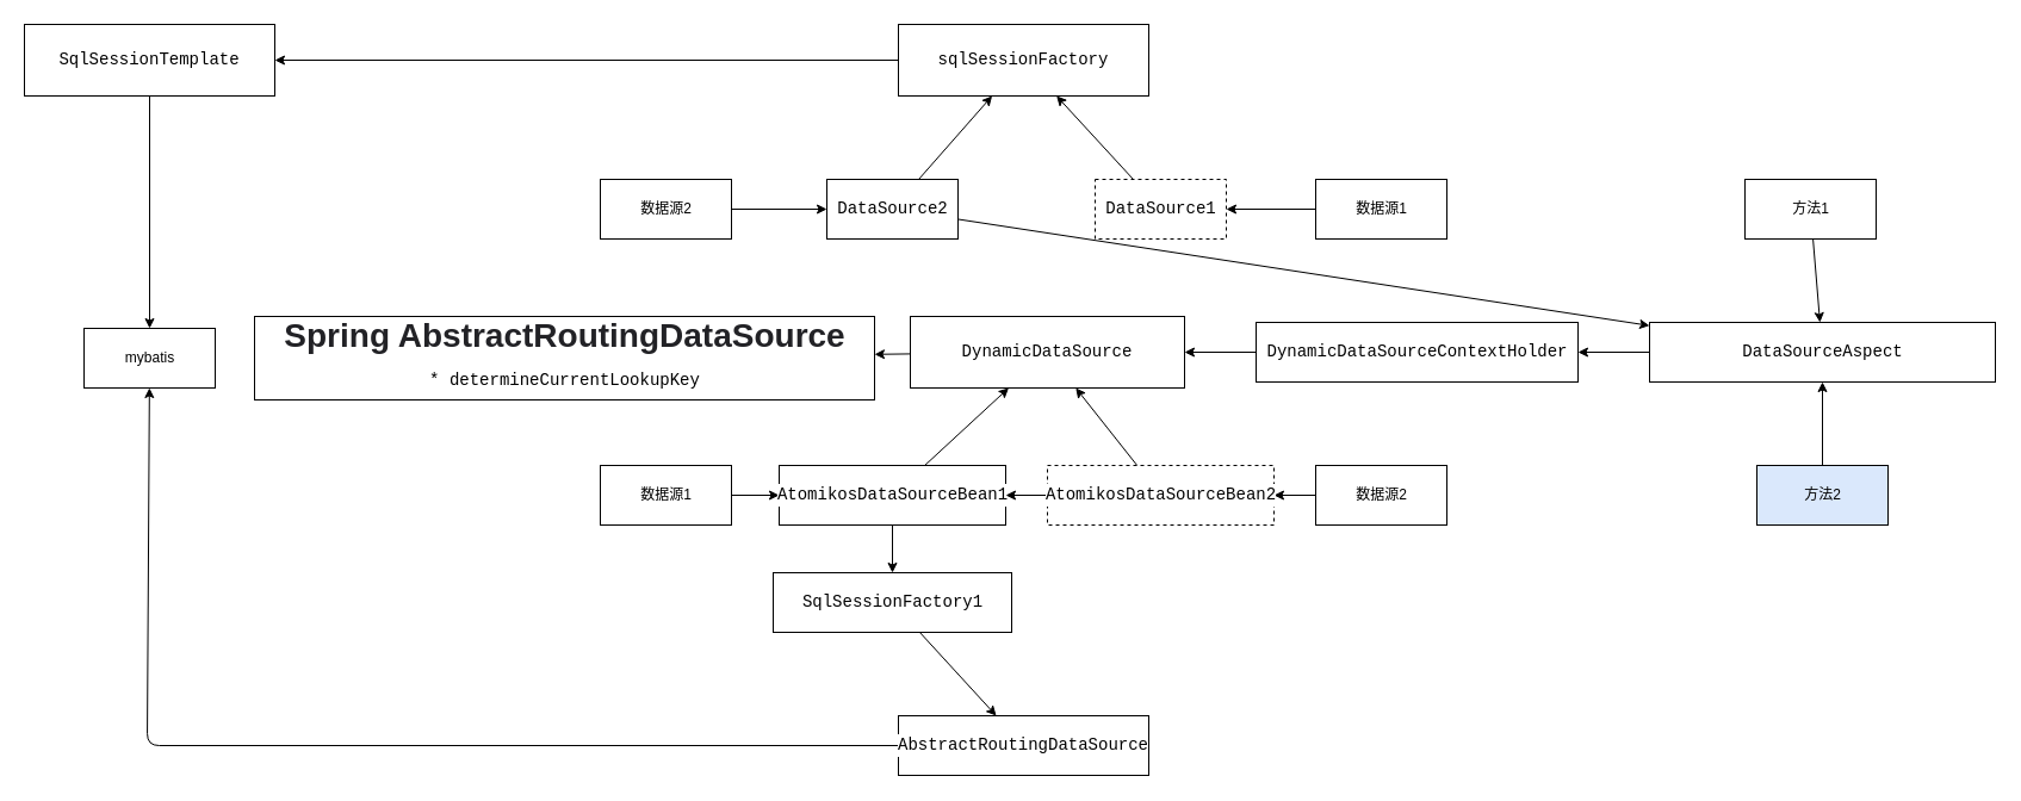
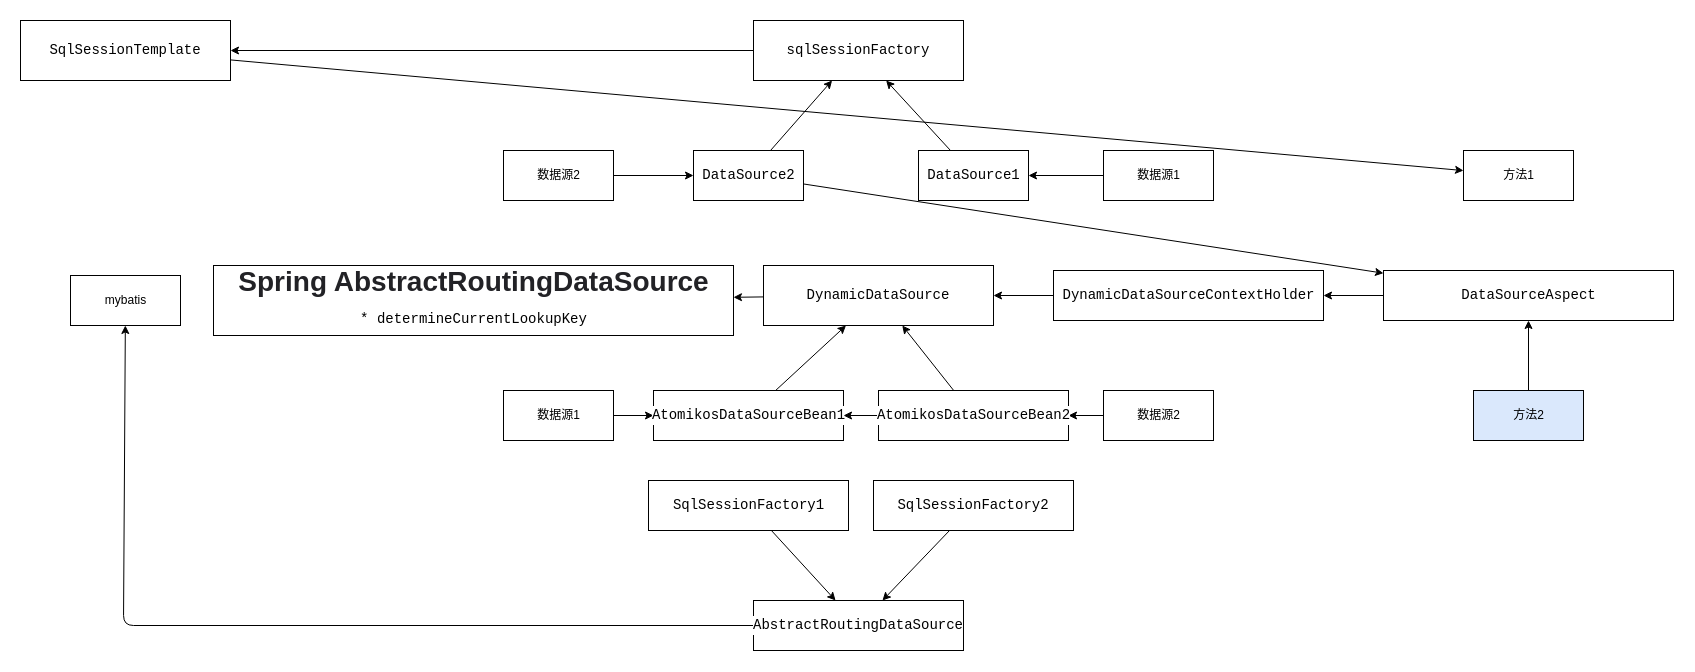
- <mxCell id="40" style="edgeStyle=none;html=1;" parent="1" source="41" target="42" edge="1"><mxGeometry relative="1" as="geometry" /></mxCell>
+ <mxCell id="40" style="edgeStyle=none;html=1;" parent="1" source="41" target="15" edge="1"><mxGeometry relative="1" as="geometry" /></mxCell>
- <mxCell id="7" value="&lt;div style=&quot;background-color: rgb(255, 255, 255); font-family: Consolas, &amp;quot;Courier New&amp;quot;, monospace; font-size: 14px; line-height: 19px;&quot;&gt;DataSource1&lt;/div&gt;" style="html=1;dashed=1;" parent="1" vertex="1"><mxGeometry x="918" y="150" width="110" height="50" as="geometry" /></mxCell>
+ <mxCell id="7" value="&lt;div style=&quot;background-color: rgb(255, 255, 255); font-family: Consolas, &amp;quot;Courier New&amp;quot;, monospace; font-size: 14px; line-height: 19px;&quot;&gt;DataSource1&lt;/div&gt;" style="html=1;" parent="1" vertex="1"><mxGeometry x="918" y="150" width="110" height="50" as="geometry" /></mxCell>
- <mxCell id="14" value="" style="edgeStyle=none;html=1;" parent="1" source="15" target="19" edge="1"><mxGeometry relative="1" as="geometry" /></mxCell>
- <mxCell id="29" value="&lt;div style=&quot;background-color: rgb(255, 255, 255); font-family: Consolas, &amp;quot;Courier New&amp;quot;, monospace; font-size: 14px; line-height: 19px;&quot;&gt;&lt;div style=&quot;line-height: 19px;&quot;&gt;AtomikosDataSourceBean2&lt;/div&gt;&lt;/div&gt;" style="html=1;dashed=1;" parent="1" vertex="1"><mxGeometry x="878" y="390" width="190" height="50" as="geometry" /></mxCell>
+ <mxCell id="29" value="&lt;div style=&quot;background-color: rgb(255, 255, 255); font-family: Consolas, &amp;quot;Courier New&amp;quot;, monospace; font-size: 14px; line-height: 19px;&quot;&gt;&lt;div style=&quot;line-height: 19px;&quot;&gt;AtomikosDataSourceBean2&lt;/div&gt;&lt;/div&gt;" style="html=1;" parent="1" vertex="1"><mxGeometry x="878" y="390" width="190" height="50" as="geometry" /></mxCell>
- <mxCell id="25" style="edgeStyle=none;html=1;" parent="1" source="26" target="35" edge="1"><mxGeometry relative="1" as="geometry"><mxPoint x="833" y="600" as="targetPoint" /></mxGeometry></mxCell>
+ <mxCell id="37" value="&lt;div style=&quot;background-color: rgb(255, 255, 255); font-family: Consolas, &amp;quot;Courier New&amp;quot;, monospace; font-size: 14px; line-height: 19px;&quot;&gt;SqlSessionFactory2&lt;/div&gt;" style="whiteSpace=wrap;html=1;" parent="1" vertex="1"><mxGeometry x="873" y="480" width="200" height="50" as="geometry" /></mxCell>
+ <mxCell id="36" style="edgeStyle=none;html=1;" parent="1" source="37" target="39" edge="1"><mxGeometry relative="1" as="geometry" /></mxCell>
